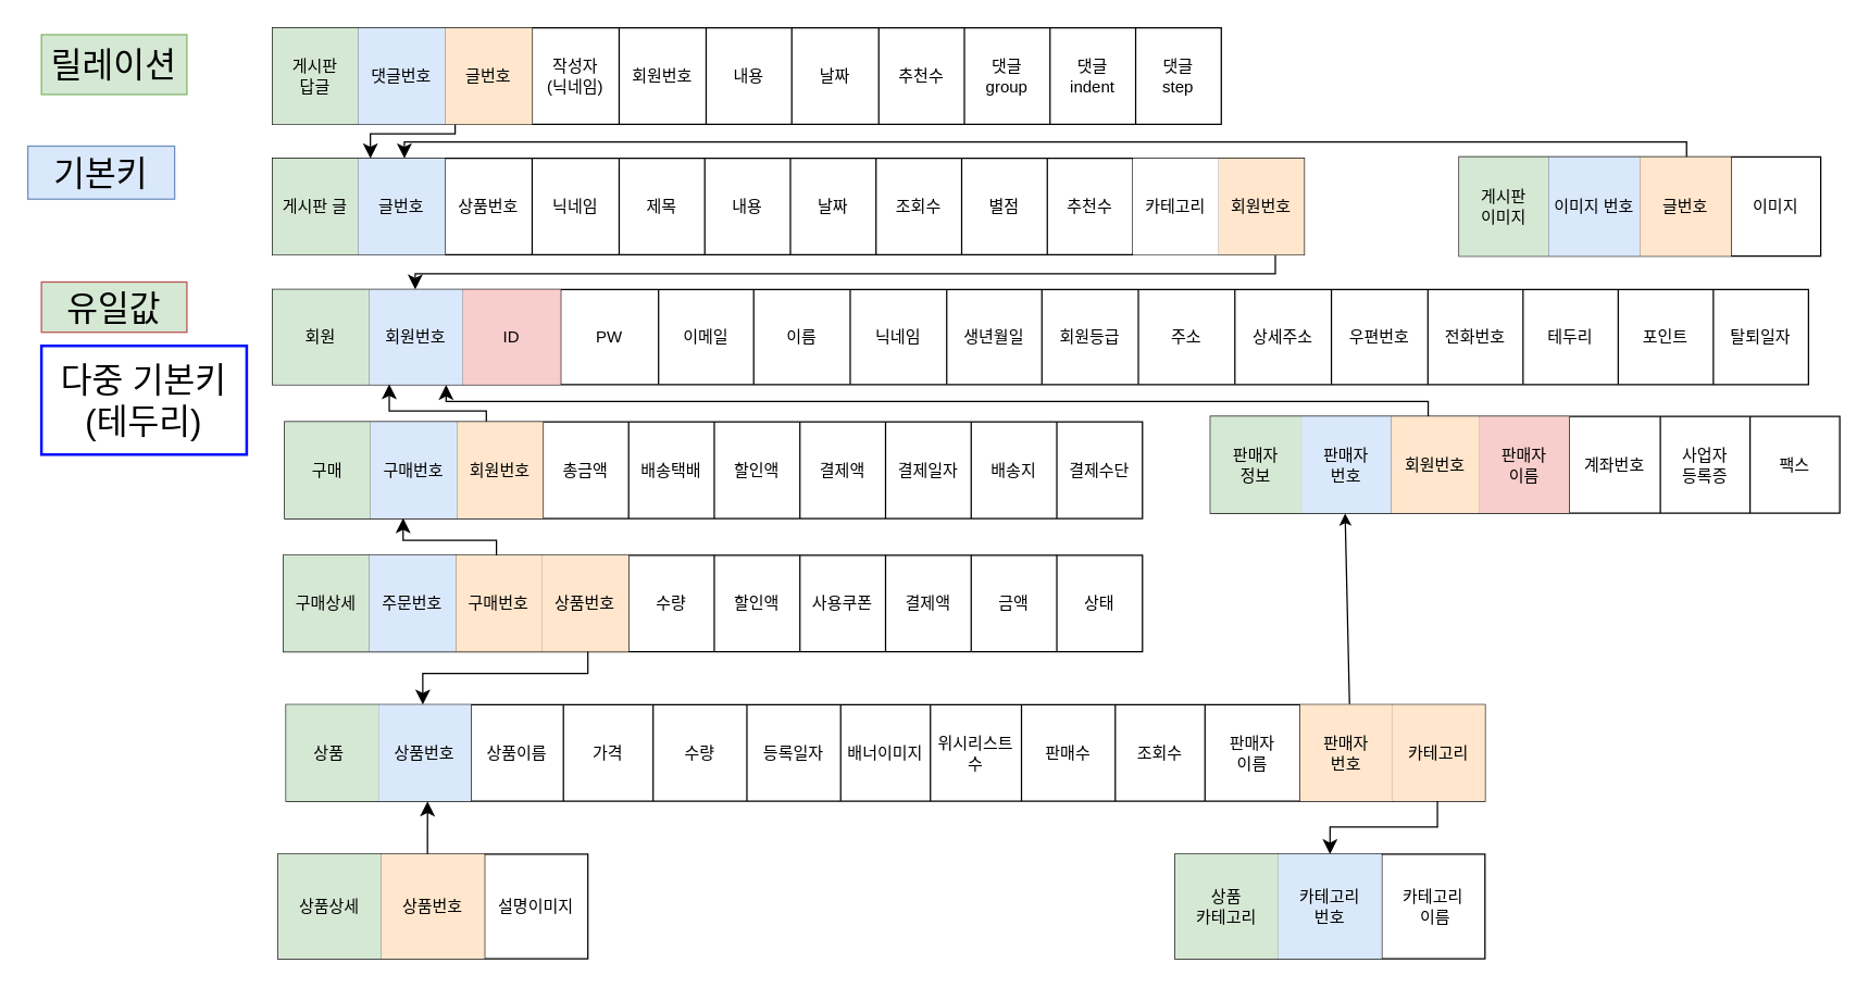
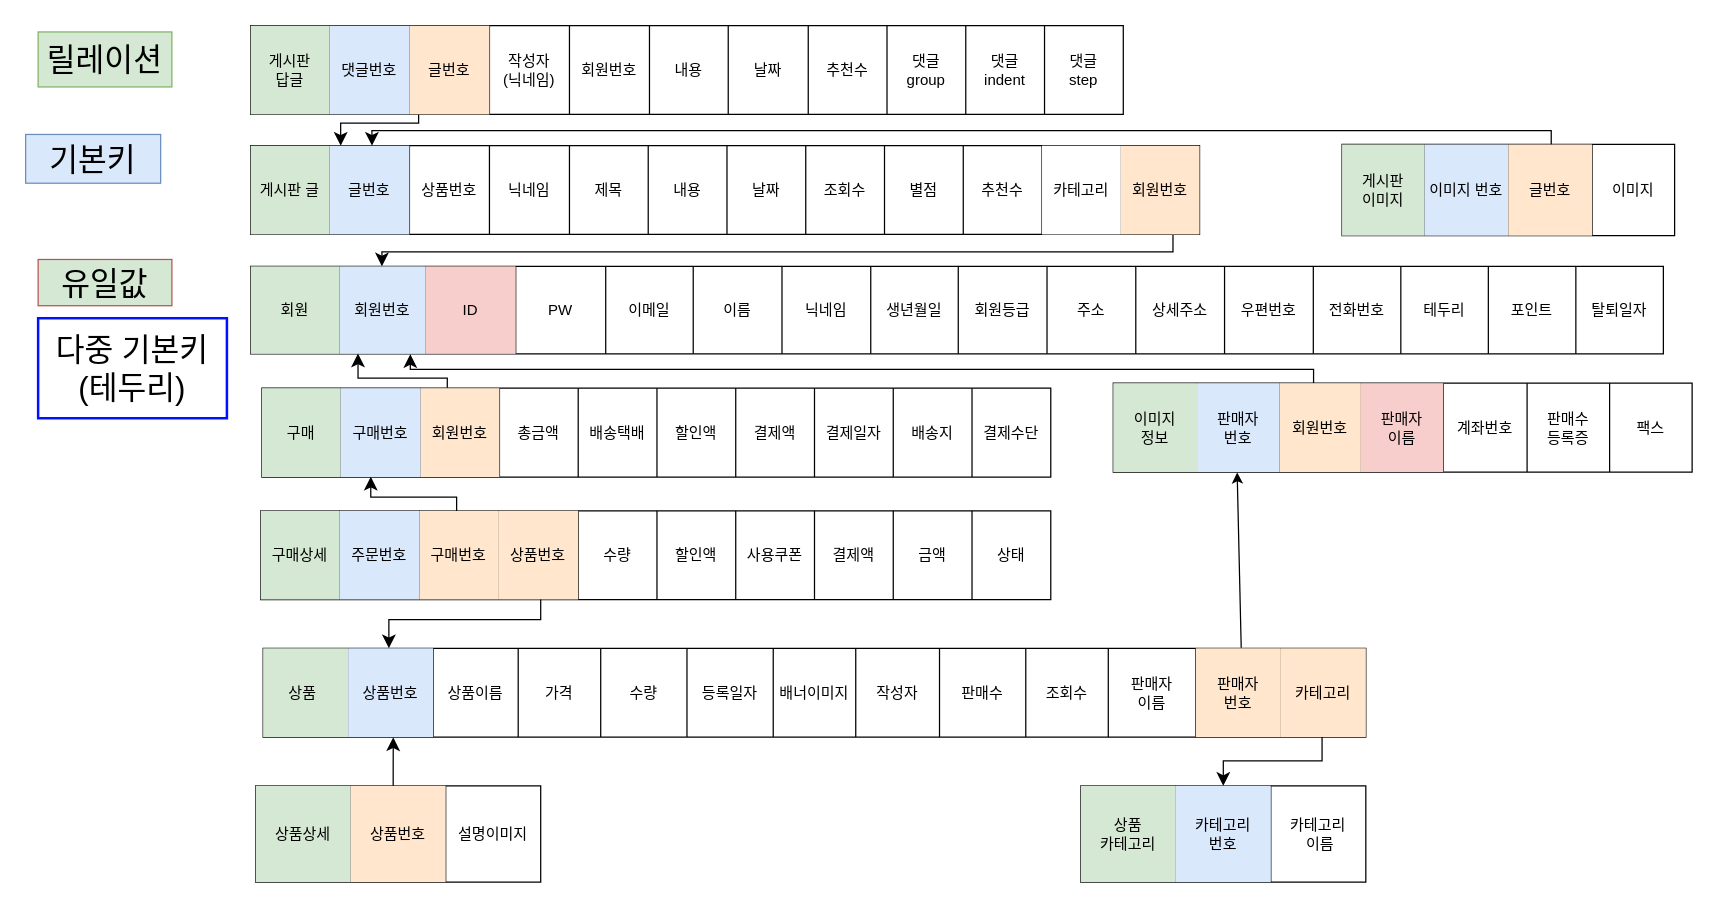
- <mxCell id="92" value="판매자&lt;div&gt;정보&lt;/div&gt;" style="shape=partialRectangle;html=1;whiteSpace=wrap;connectable=0;strokeColor=#82b366;overflow=hidden;fillColor=#d5e8d4;top=0;left=0;bottom=0;right=0;pointerEvents=1;" parent="91" vertex="1"><mxGeometry width="67" height="71" as="geometry"><mxRectangle width="67" height="71" as="alternateBounds" /></mxGeometry></mxCell>
+ <mxCell id="92" value="이미지&lt;div&gt;정보&lt;/div&gt;" style="shape=partialRectangle;html=1;whiteSpace=wrap;connectable=0;strokeColor=#82b366;overflow=hidden;fillColor=#d5e8d4;top=0;left=0;bottom=0;right=0;pointerEvents=1;" parent="91" vertex="1"><mxGeometry width="67" height="71" as="geometry"><mxRectangle width="67" height="71" as="alternateBounds" /></mxGeometry></mxCell>
- <mxCell id="97" value="사업자&lt;div&gt;등록증&lt;/div&gt;" style="shape=partialRectangle;html=1;whiteSpace=wrap;connectable=0;strokeColor=inherit;overflow=hidden;fillColor=none;top=0;left=0;bottom=0;right=0;pointerEvents=1;" parent="91" vertex="1"><mxGeometry x="331" width="66" height="71" as="geometry"><mxRectangle width="66" height="71" as="alternateBounds" /></mxGeometry></mxCell>
+ <mxCell id="97" value="판매수&lt;div&gt;등록증&lt;/div&gt;" style="shape=partialRectangle;html=1;whiteSpace=wrap;connectable=0;strokeColor=inherit;overflow=hidden;fillColor=none;top=0;left=0;bottom=0;right=0;pointerEvents=1;" parent="91" vertex="1"><mxGeometry x="331" width="66" height="71" as="geometry"><mxRectangle width="66" height="71" as="alternateBounds" /></mxGeometry></mxCell>
- <mxCell id="11" value="위시리스트수" style="shape=partialRectangle;html=1;whiteSpace=wrap;connectable=0;strokeColor=inherit;overflow=hidden;fillColor=none;top=0;left=0;bottom=0;right=0;pointerEvents=1;" parent="3" vertex="1"><mxGeometry x="474" width="67" height="71" as="geometry"><mxRectangle width="67" height="71" as="alternateBounds" /></mxGeometry></mxCell>
+ <mxCell id="11" value="작성자" style="shape=partialRectangle;html=1;whiteSpace=wrap;connectable=0;strokeColor=inherit;overflow=hidden;fillColor=none;top=0;left=0;bottom=0;right=0;pointerEvents=1;" parent="3" vertex="1"><mxGeometry x="474" width="67" height="71" as="geometry"><mxRectangle width="67" height="71" as="alternateBounds" /></mxGeometry></mxCell>
